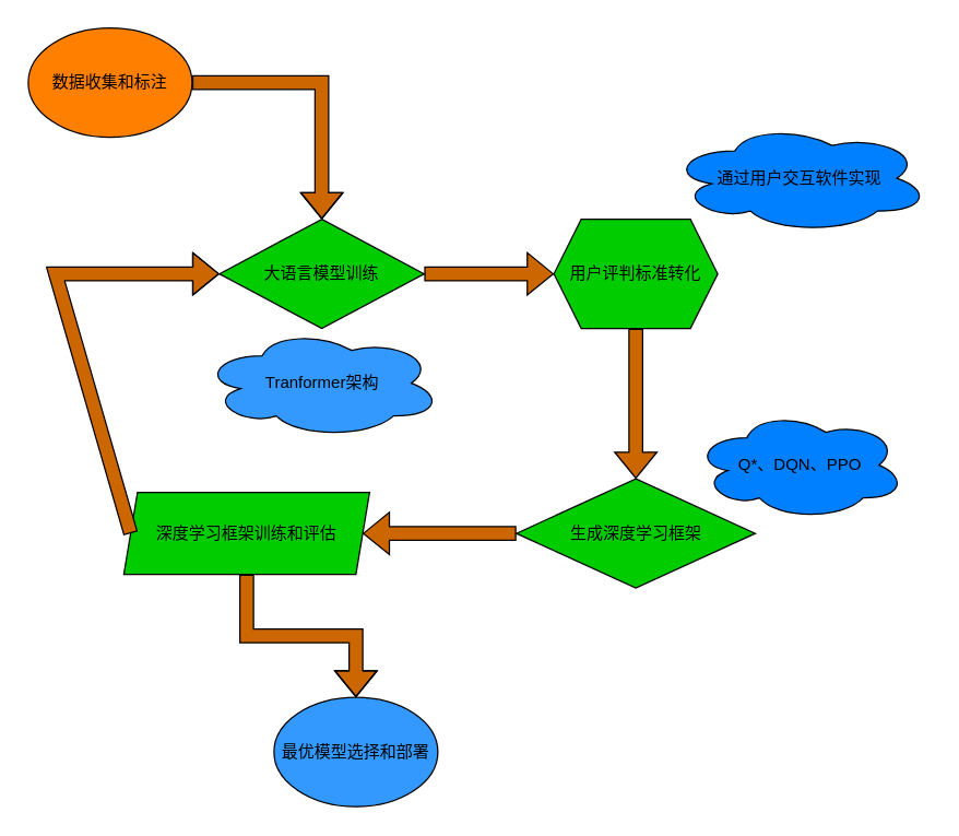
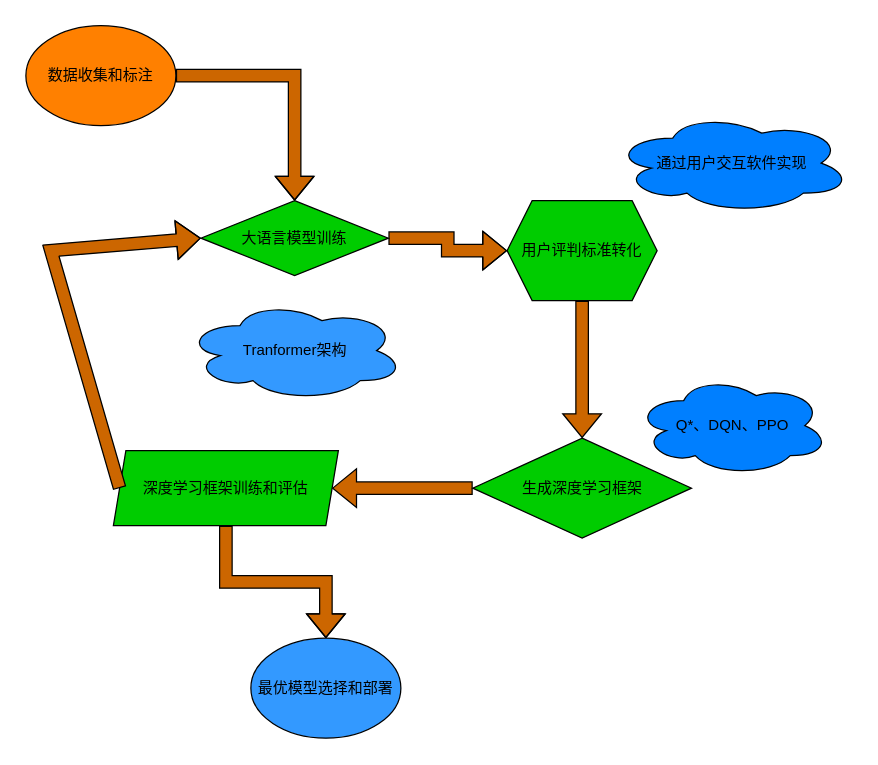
- <mxCell id="5" value="大语言模型训练" style="rhombus;whiteSpace=wrap;html=1;fillColor=#00CC00;" vertex="1" parent="1"><mxGeometry x="160" y="160" width="150" height="80" as="geometry" /></mxCell>
+ <mxCell id="5" value="大语言模型训练" style="rhombus;whiteSpace=wrap;html=1;fillColor=#00CC00;" vertex="1" parent="1"><mxGeometry x="160" y="160" width="150" height="60" as="geometry" /></mxCell>
